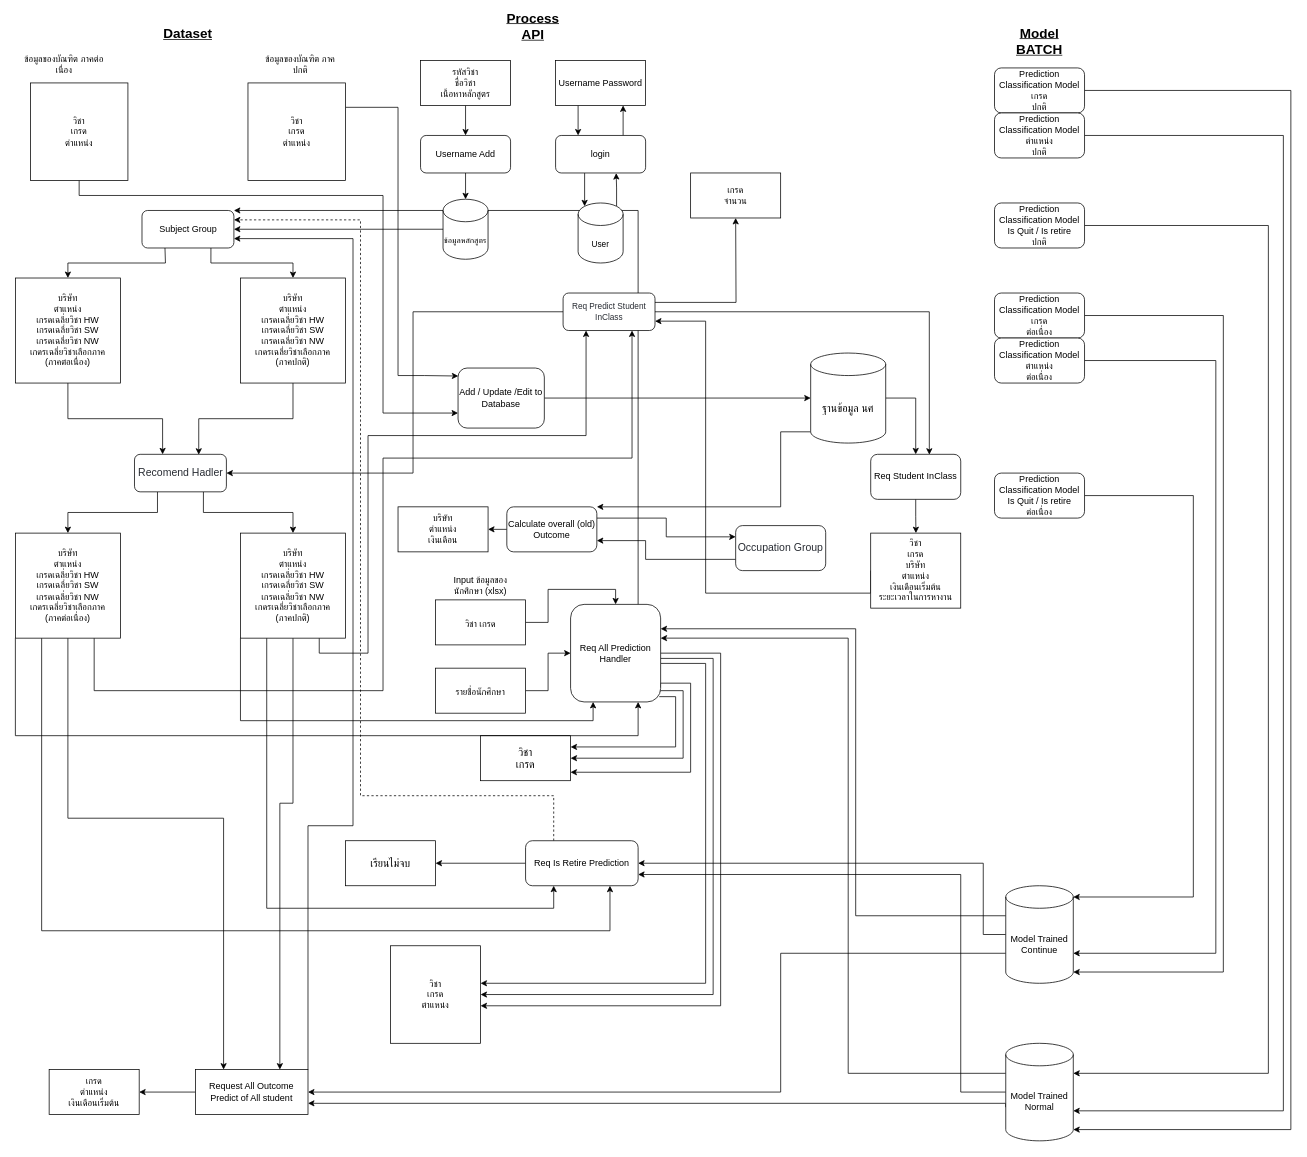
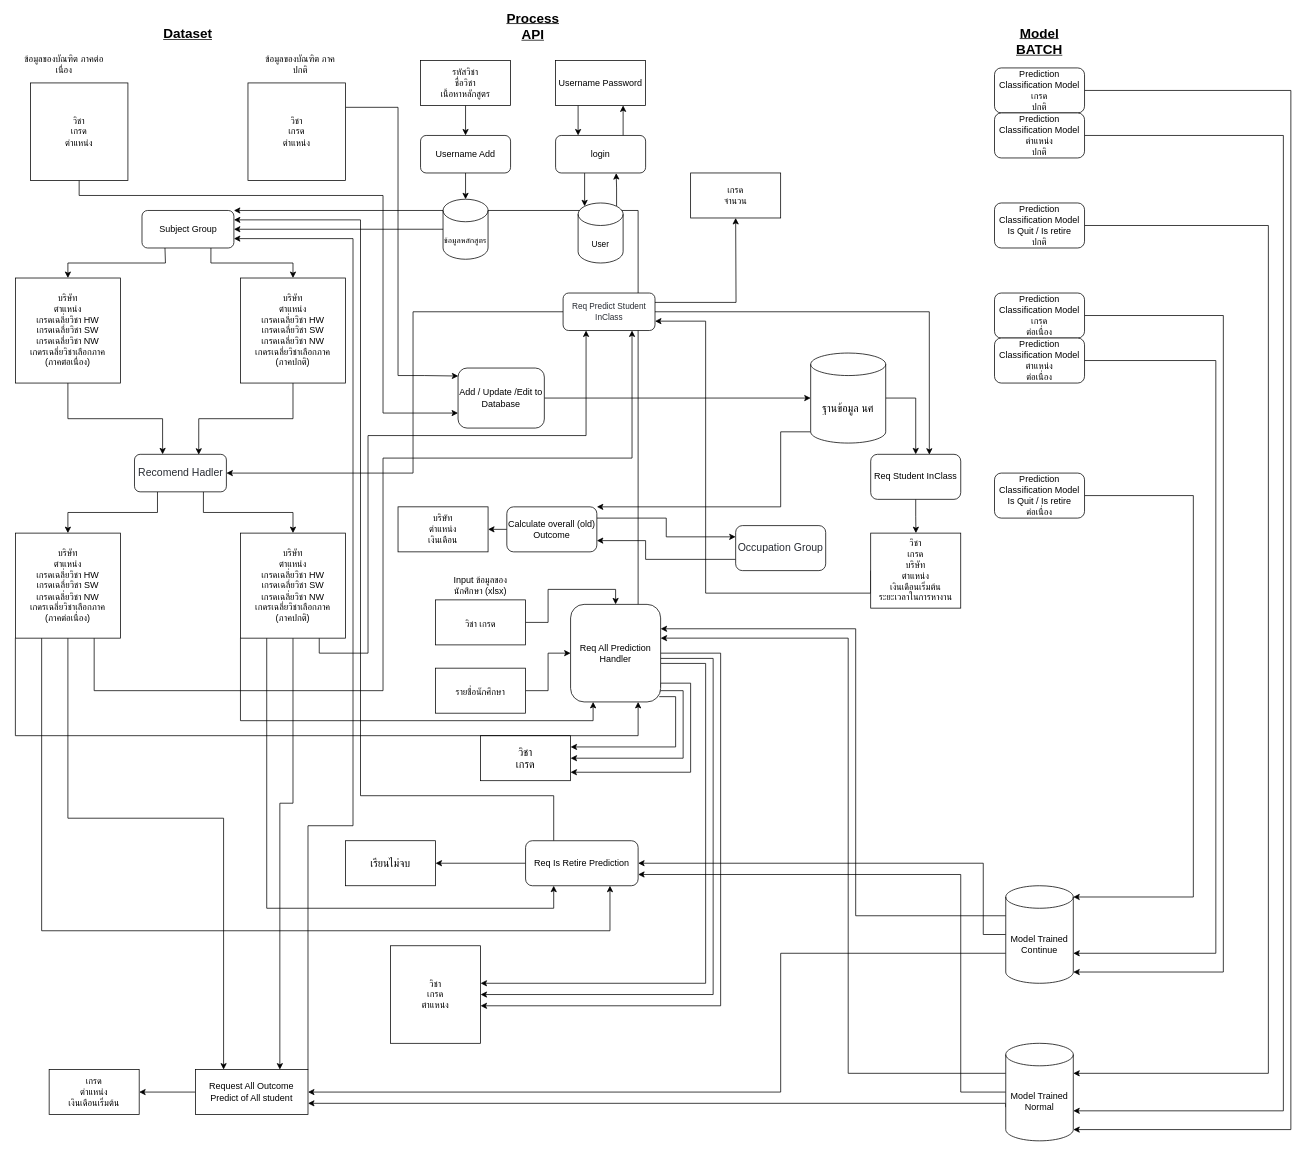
- <mxCell id="42" style="edgeStyle=orthogonalEdgeStyle;rounded=0;orthogonalLoop=1;jettySize=auto;html=1;exitX=0.25;exitY=0;exitDx=0;exitDy=0;entryX=1;entryY=0.25;entryDx=0;entryDy=0;fontSize=11;dashed=1;" parent="1" source="43" target="31" edge="1"><mxGeometry relative="1" as="geometry"><Array as="points"><mxPoint x="738" y="1060" /><mxPoint x="480" y="1060" /><mxPoint x="480" y="293" /></Array></mxGeometry></mxCell>
+ <mxCell id="42" style="edgeStyle=orthogonalEdgeStyle;rounded=0;orthogonalLoop=1;jettySize=auto;html=1;exitX=0.25;exitY=0;exitDx=0;exitDy=0;entryX=1;entryY=0.25;entryDx=0;entryDy=0;fontSize=11;" parent="1" source="43" target="31" edge="1"><mxGeometry relative="1" as="geometry"><Array as="points"><mxPoint x="738" y="1060" /><mxPoint x="480" y="1060" /><mxPoint x="480" y="293" /></Array></mxGeometry></mxCell>
